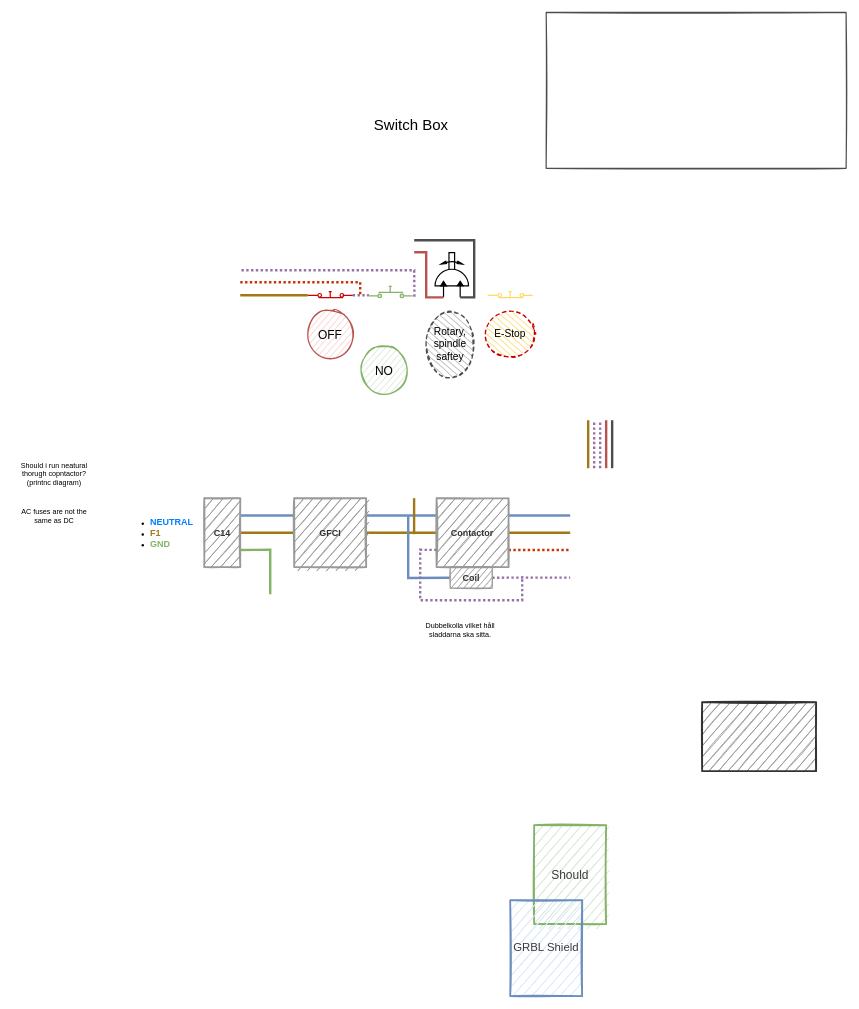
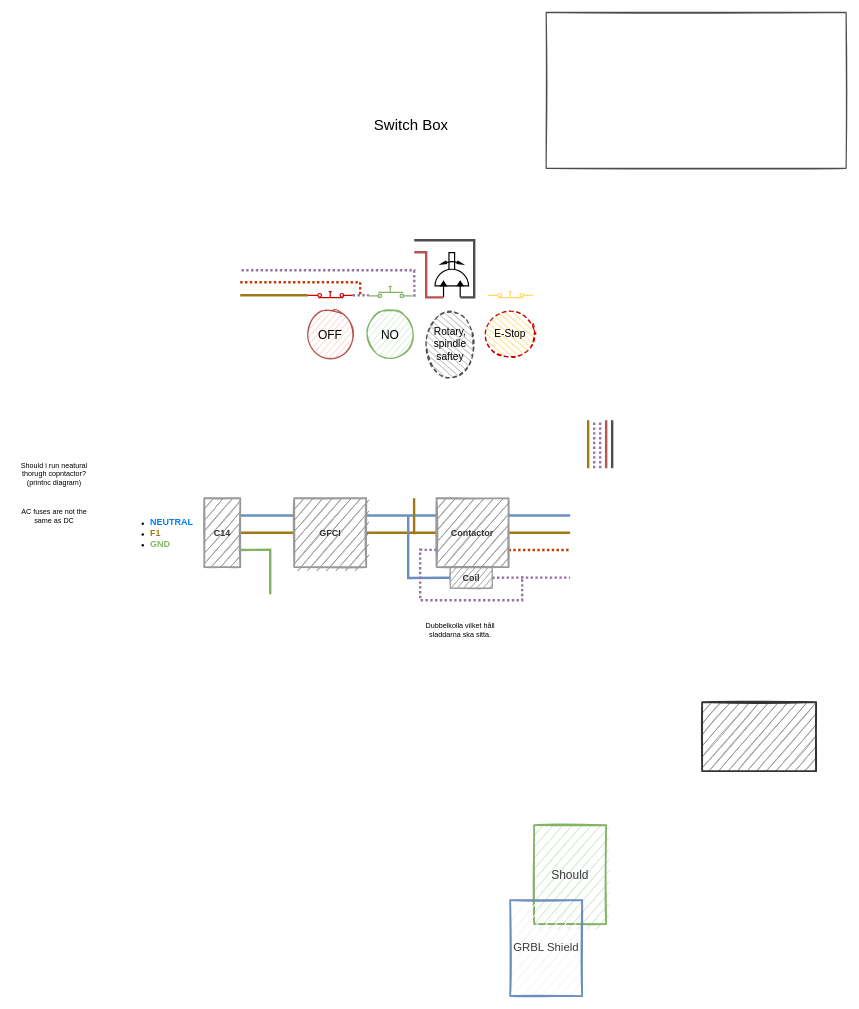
- <mxCell id="22" value="&lt;font style=&quot;font-size: 20px&quot;&gt;NO&lt;/font&gt;" style="ellipse;whiteSpace=wrap;html=1;aspect=fixed;sketch=1;strokeColor=#82b366;strokeWidth=2;fillColor=#d5e8d4;" parent="1" vertex="1"><mxGeometry x="600" y="576.74" width="80" height="80" as="geometry" /></mxCell>
+ <mxCell id="22" value="&lt;font style=&quot;font-size: 20px&quot;&gt;NO&lt;/font&gt;" style="ellipse;whiteSpace=wrap;html=1;aspect=fixed;sketch=1;strokeColor=#82b366;strokeWidth=2;fillColor=#d5e8d4;" parent="1" vertex="1"><mxGeometry x="610" y="516.74" width="80" height="80" as="geometry" /></mxCell>
- <mxCell id="3" value="&lt;font color=&quot;#3b3b3b&quot;&gt;&lt;font style=&quot;font-size: 19px&quot;&gt;GRBL Shield&lt;/font&gt;&lt;br&gt;&lt;/font&gt;" style="rounded=0;whiteSpace=wrap;html=1;fillColor=#dae8fc;strokeColor=#6c8ebf;sketch=1;strokeWidth=3;" parent="1" vertex="1"><mxGeometry x="850" y="1500" width="120" height="160" as="geometry" /></mxCell>
+ <mxCell id="3" value="&lt;font color=&quot;#3b3b3b&quot;&gt;&lt;font style=&quot;font-size: 19px&quot;&gt;GRBL Shield&lt;/font&gt;&lt;br&gt;&lt;/font&gt;" style="rounded=0;whiteSpace=wrap;html=1;fillColor=#f5f5f5;strokeColor=#6c8ebf;sketch=1;strokeWidth=3;" parent="1" vertex="1"><mxGeometry x="850" y="1500" width="120" height="160" as="geometry" /></mxCell>
